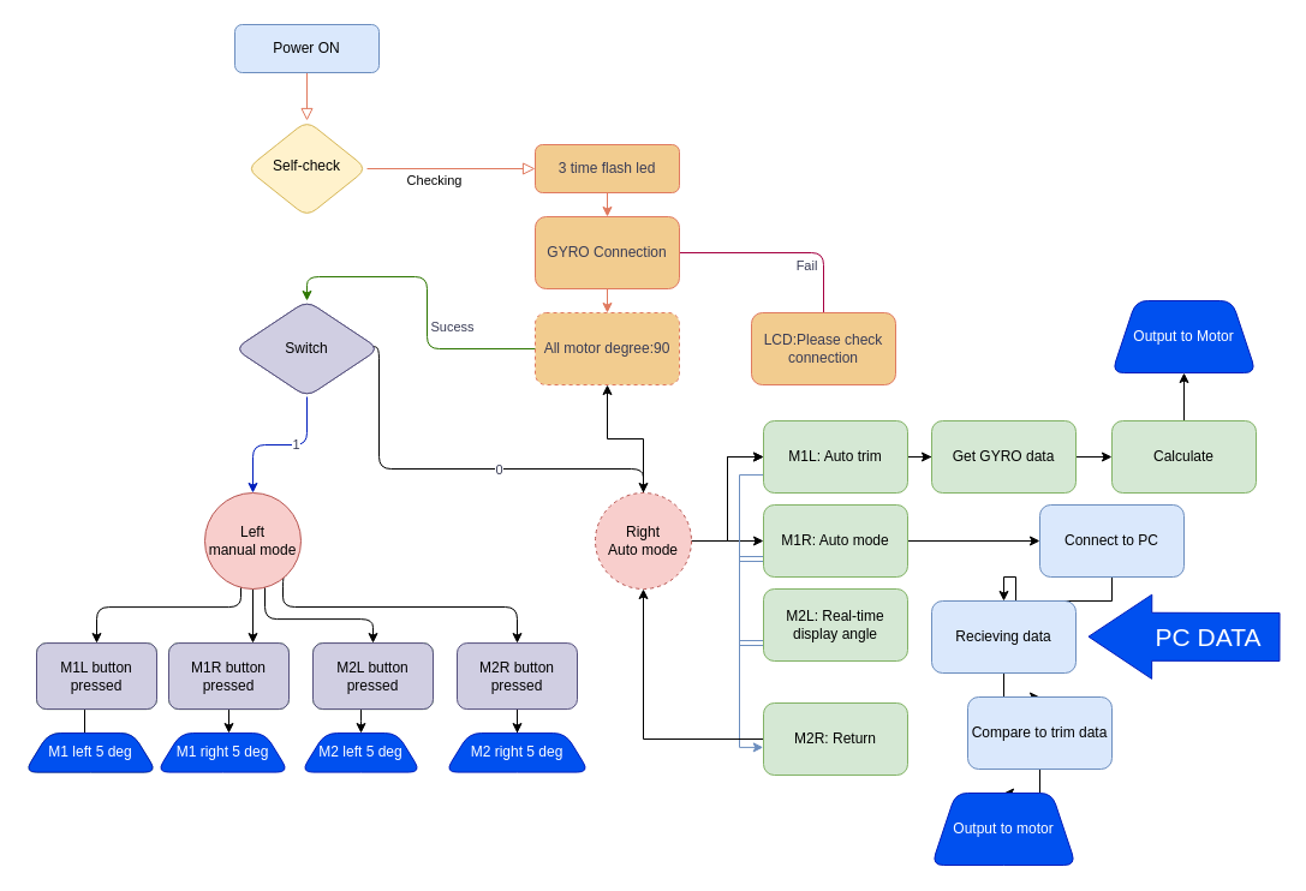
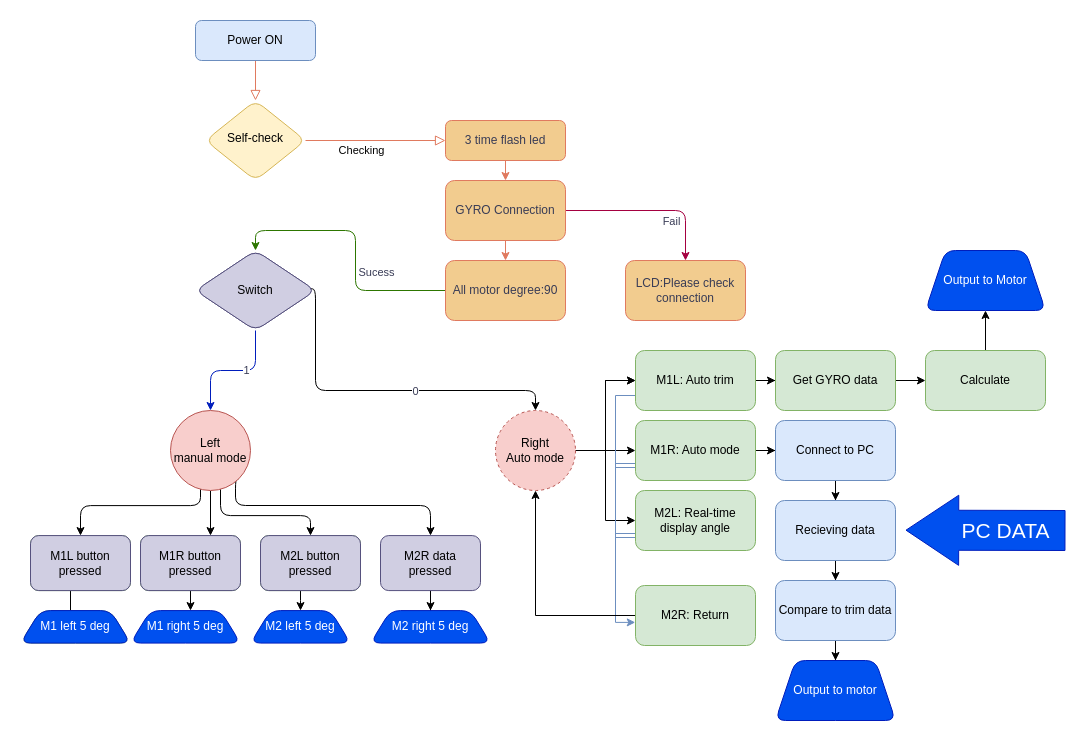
- <mxCell id="7" value="" style="edgeStyle=orthogonalEdgeStyle;rounded=1;orthogonalLoop=1;jettySize=auto;html=1;exitX=1;exitY=0.5;exitDx=0;exitDy=0;labelBackgroundColor=none;fontColor=default;fillColor=#d80073;strokeColor=#A50040;endArrow=none;" edge="1" parent="1" source="11" target="12"><mxGeometry relative="1" as="geometry" /></mxCell>
+ <mxCell id="7" value="" style="edgeStyle=orthogonalEdgeStyle;rounded=1;orthogonalLoop=1;jettySize=auto;html=1;exitX=1;exitY=0.5;exitDx=0;exitDy=0;labelBackgroundColor=none;fontColor=default;fillColor=#d80073;strokeColor=#A50040;" edge="1" parent="1" source="11" target="12"><mxGeometry relative="1" as="geometry" /></mxCell>
- <mxCell id="15" value="All motor degree:90" style="whiteSpace=wrap;html=1;rounded=1;glass=0;strokeWidth=1;shadow=0;labelBackgroundColor=none;fillColor=#F2CC8F;strokeColor=#E07A5F;fontColor=#393C56;dashed=1;" vertex="1" parent="1"><mxGeometry x="445" y="260" width="120" height="60" as="geometry" /></mxCell>
+ <mxCell id="15" value="All motor degree:90" style="whiteSpace=wrap;html=1;rounded=1;glass=0;strokeWidth=1;shadow=0;labelBackgroundColor=none;fillColor=#F2CC8F;strokeColor=#E07A5F;fontColor=#393C56;" vertex="1" parent="1"><mxGeometry x="445" y="260" width="120" height="60" as="geometry" /></mxCell>
- <mxCell id="24" style="edgeStyle=orthogonalEdgeStyle;rounded=0;orthogonalLoop=1;jettySize=auto;html=1;" edge="1" parent="1" source="25" target="15"><mxGeometry relative="1" as="geometry" /></mxCell>
+ <mxCell id="24" style="edgeStyle=orthogonalEdgeStyle;rounded=0;orthogonalLoop=1;jettySize=auto;html=1;entryX=0;entryY=0.5;entryDx=0;entryDy=0;" edge="1" parent="1" source="25" target="47"><mxGeometry relative="1" as="geometry" /></mxCell>
- <mxCell id="54" value="Connect to PC" style="whiteSpace=wrap;html=1;fillColor=#dae8fc;strokeColor=#6c8ebf;rounded=1;labelBackgroundColor=none;" vertex="1" parent="1"><mxGeometry x="865" y="420" width="120" height="60" as="geometry" /></mxCell>
+ <mxCell id="54" value="Connect to PC" style="whiteSpace=wrap;html=1;fillColor=#dae8fc;strokeColor=#6c8ebf;rounded=1;labelBackgroundColor=none;" vertex="1" parent="1"><mxGeometry x="775" y="420" width="120" height="60" as="geometry" /></mxCell>
- <mxCell id="38" value="M2R button pressed" style="whiteSpace=wrap;html=1;fillColor=#d0cee2;strokeColor=#56517e;rounded=1;labelBackgroundColor=none;" vertex="1" parent="1"><mxGeometry x="380" y="535.08" width="100" height="55" as="geometry" /></mxCell>
+ <mxCell id="38" value="M2R data pressed" style="whiteSpace=wrap;html=1;fillColor=#d0cee2;strokeColor=#56517e;rounded=1;labelBackgroundColor=none;" vertex="1" parent="1"><mxGeometry x="380" y="535.08" width="100" height="55" as="geometry" /></mxCell>
- <mxCell id="61" value="Compare to trim data" style="whiteSpace=wrap;html=1;fillColor=#dae8fc;strokeColor=#6c8ebf;rounded=1;labelBackgroundColor=none;" vertex="1" parent="1"><mxGeometry x="805" y="580" width="120" height="60" as="geometry" /></mxCell>
+ <mxCell id="61" value="Compare to trim data" style="whiteSpace=wrap;html=1;fillColor=#dae8fc;strokeColor=#6c8ebf;rounded=1;labelBackgroundColor=none;" vertex="1" parent="1"><mxGeometry x="775" y="580" width="120" height="60" as="geometry" /></mxCell>
